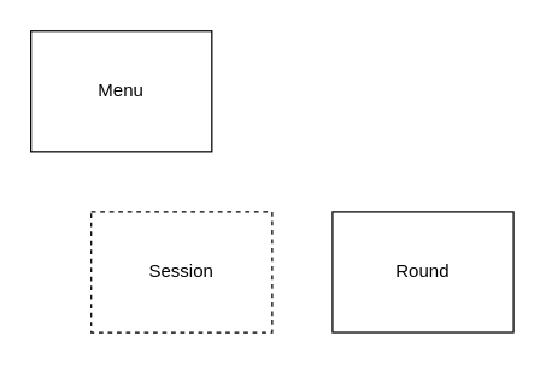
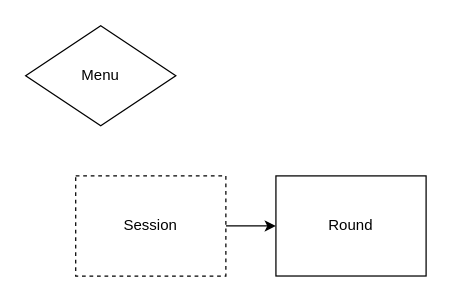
- <mxCell id="2" value="Menu" style="rounded=0;whiteSpace=wrap;html=1;" vertex="1" parent="1"><mxGeometry x="20" y="20" width="120" height="80" as="geometry" /></mxCell>
+ <mxCell id="2" value="Menu" style="rhombus;whiteSpace=wrap;html=1;" vertex="1" parent="1"><mxGeometry x="20" y="20" width="120" height="80" as="geometry" /></mxCell>
+ <mxCell id="3" value="" style="edgeStyle=orthogonalEdgeStyle;rounded=0;orthogonalLoop=1;jettySize=auto;html=1;" edge="1" parent="1" source="4" target="5"><mxGeometry relative="1" as="geometry" /></mxCell>
